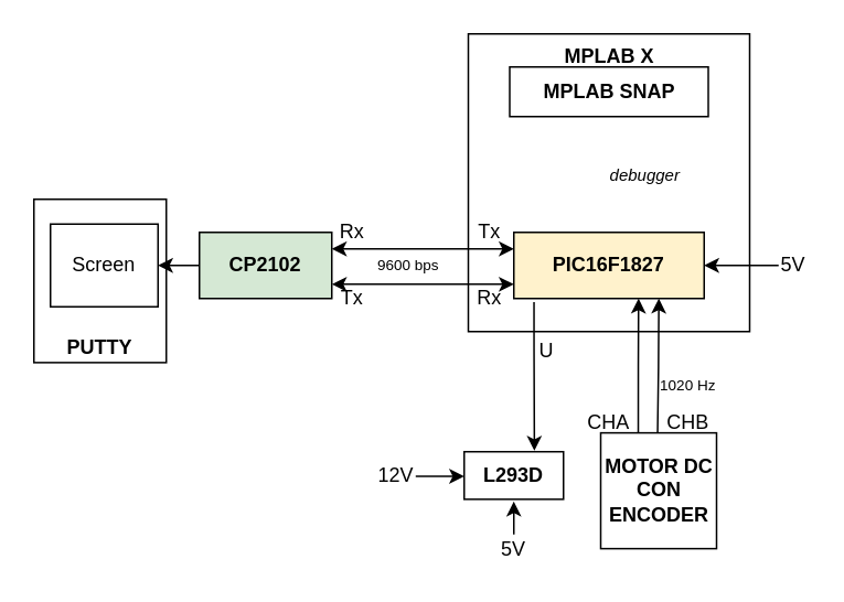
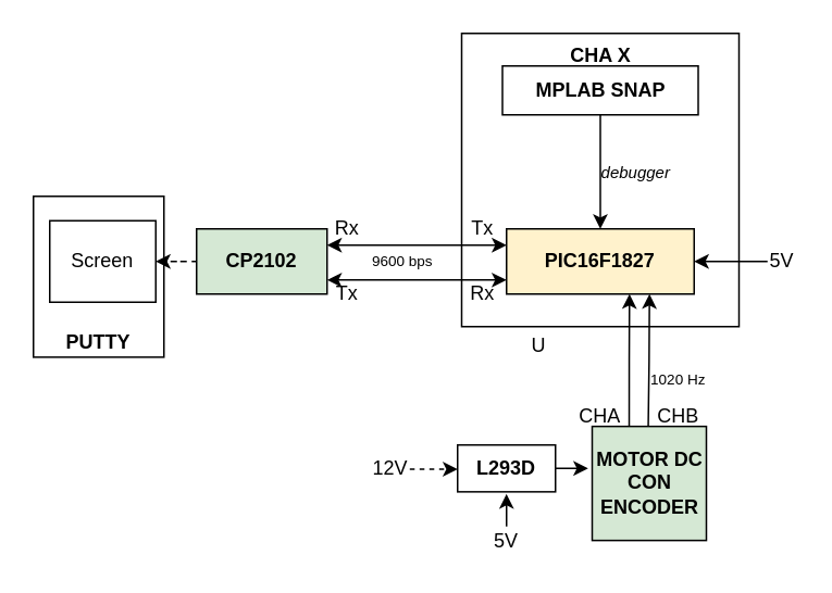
- <mxCell id="3" value="&lt;b&gt;MPLAB X&lt;/b&gt;" style="rounded=0;whiteSpace=wrap;html=1;verticalAlign=top;" vertex="1" parent="1"><mxGeometry x="282.5" y="20" width="170" height="180" as="geometry" /></mxCell>
+ <mxCell id="3" value="&lt;b&gt;CHA X&lt;/b&gt;" style="rounded=0;whiteSpace=wrap;html=1;verticalAlign=top;" vertex="1" parent="1"><mxGeometry x="282.5" y="20" width="170" height="180" as="geometry" /></mxCell>
+ <mxCell id="5" style="edgeStyle=orthogonalEdgeStyle;rounded=0;orthogonalLoop=1;jettySize=auto;html=1;exitX=0.5;exitY=1;exitDx=0;exitDy=0;entryX=0.5;entryY=0;entryDx=0;entryDy=0;" edge="1" parent="1" source="6" target="4"><mxGeometry relative="1" as="geometry" /></mxCell>
- <mxCell id="7" style="edgeStyle=orthogonalEdgeStyle;rounded=0;orthogonalLoop=1;jettySize=auto;html=1;entryX=1;entryY=0.5;entryDx=0;entryDy=0;" edge="1" parent="1" source="8" target="15"><mxGeometry relative="1" as="geometry" /></mxCell>
+ <mxCell id="7" style="edgeStyle=orthogonalEdgeStyle;rounded=0;orthogonalLoop=1;jettySize=auto;html=1;entryX=1;entryY=0.5;entryDx=0;entryDy=0;dashed=1;" edge="1" parent="1" source="8" target="15"><mxGeometry relative="1" as="geometry" /></mxCell>
- <mxCell id="23" style="edgeStyle=orthogonalEdgeStyle;rounded=0;orthogonalLoop=1;jettySize=auto;html=1;exitX=0.106;exitY=1.056;exitDx=0;exitDy=0;exitPerimeter=0;entryX=0.707;entryY=-0.02;entryDx=0;entryDy=0;entryPerimeter=0;" edge="1" parent="1" source="4" target="20"><mxGeometry relative="1" as="geometry"><mxPoint x="340" y="210" as="sourcePoint" /><mxPoint x="320" y="230" as="targetPoint" /><Array as="points"><mxPoint x="322" y="210" /><mxPoint x="322" y="210" /></Array></mxGeometry></mxCell>
+ <mxCell id="19" style="edgeStyle=orthogonalEdgeStyle;rounded=0;orthogonalLoop=1;jettySize=auto;html=1;exitX=1;exitY=0.5;exitDx=0;exitDy=0;entryX=-0.036;entryY=0.367;entryDx=0;entryDy=0;entryPerimeter=0;" edge="1" parent="1" source="20" target="18"><mxGeometry relative="1" as="geometry" /></mxCell>
- <mxCell id="25" style="edgeStyle=orthogonalEdgeStyle;rounded=0;orthogonalLoop=1;jettySize=auto;html=1;entryX=0;entryY=0.5;entryDx=0;entryDy=0;exitX=1.183;exitY=0.568;exitDx=0;exitDy=0;exitPerimeter=0;" edge="1" parent="1" source="26" target="20"><mxGeometry relative="1" as="geometry"><mxPoint x="240" y="286.65" as="sourcePoint" /></mxGeometry></mxCell>
+ <mxCell id="25" style="edgeStyle=orthogonalEdgeStyle;rounded=0;orthogonalLoop=1;jettySize=auto;html=1;entryX=0;entryY=0.5;entryDx=0;entryDy=0;exitX=1.183;exitY=0.568;exitDx=0;exitDy=0;exitPerimeter=0;dashed=1;" edge="1" parent="1" source="26" target="20"><mxGeometry relative="1" as="geometry"><mxPoint x="240" y="286.65" as="sourcePoint" /></mxGeometry></mxCell>
- <mxCell id="18" value="&lt;b&gt;MOTOR DC CON ENCODER&lt;/b&gt;" style="whiteSpace=wrap;html=1;aspect=fixed;" vertex="1" parent="1"><mxGeometry x="362.5" y="261.25" width="70" height="70" as="geometry" /></mxCell>
+ <mxCell id="18" value="&lt;b&gt;MOTOR DC CON ENCODER&lt;/b&gt;" style="whiteSpace=wrap;html=1;aspect=fixed;fillColor=#d5e8d4;" vertex="1" parent="1"><mxGeometry x="362.5" y="261.25" width="70" height="70" as="geometry" /></mxCell>
